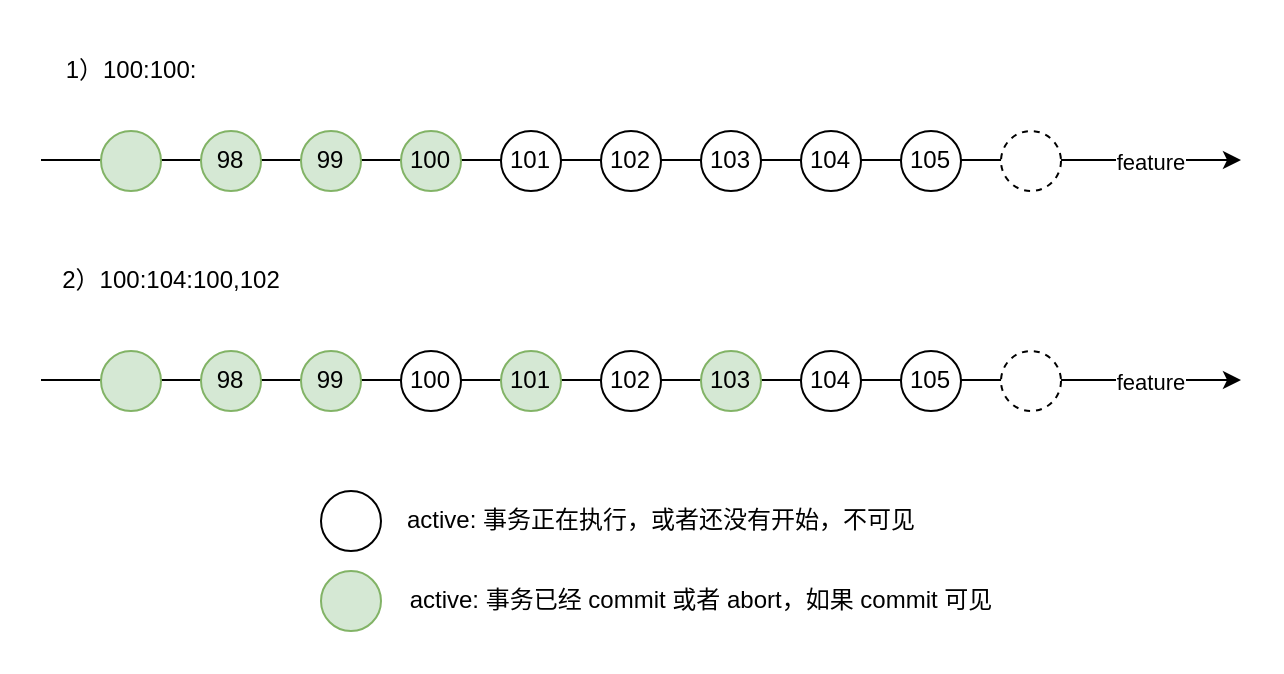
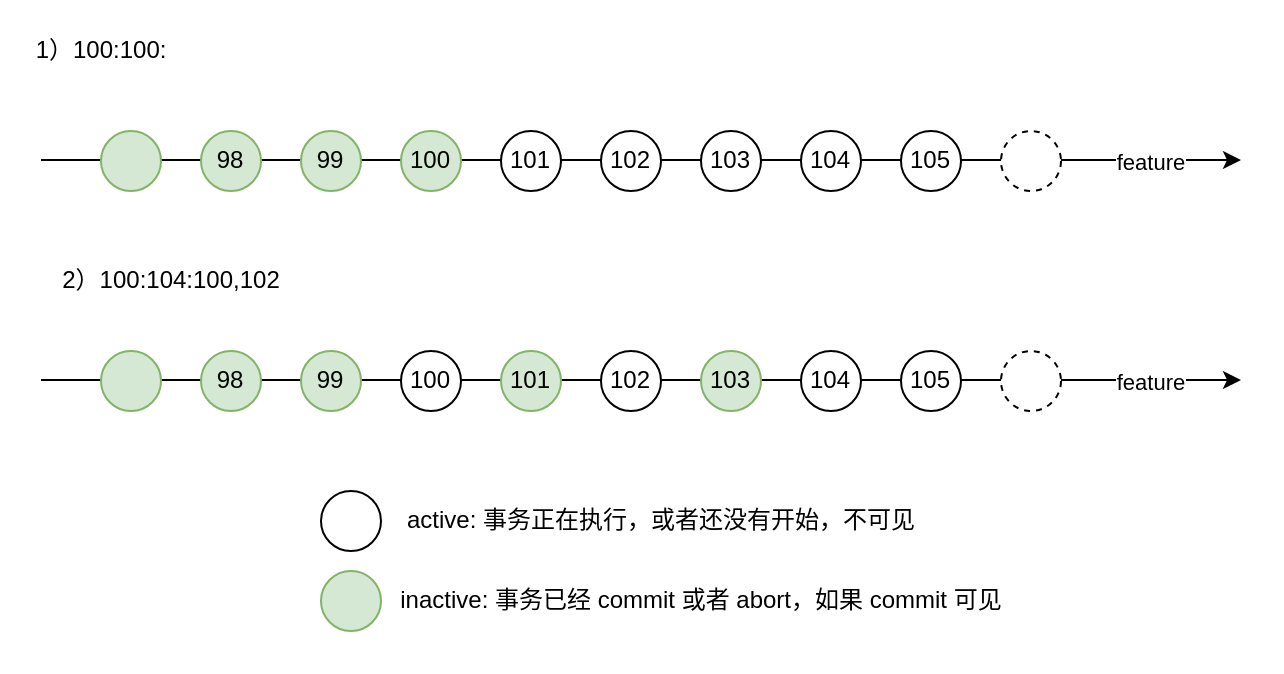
- <mxCell id="4" value="1）100:100:" style="text;html=1;align=center;verticalAlign=middle;resizable=0;points=[];autosize=1;strokeColor=none;fillColor=none;" vertex="1" parent="1"><mxGeometry x="20" y="20" width="90" height="30" as="geometry" /></mxCell>
+ <mxCell id="4" value="1）100:100:" style="text;html=1;align=center;verticalAlign=middle;resizable=0;points=[];autosize=1;strokeColor=none;fillColor=none;" vertex="1" parent="1"><mxGeometry x="5" y="10" width="90" height="30" as="geometry" /></mxCell>
- <mxCell id="10" value="active: 事务已经 commit 或者 abort，如果 commit 可见" style="text;html=1;align=center;verticalAlign=middle;resizable=0;points=[];autosize=1;strokeColor=none;fillColor=none;" vertex="1" parent="8"><mxGeometry x="30" width="320" height="30" as="geometry" /></mxCell>
+ <mxCell id="10" value="inactive: 事务已经 commit 或者 abort，如果 commit 可见" style="text;html=1;align=center;verticalAlign=middle;resizable=0;points=[];autosize=1;strokeColor=none;fillColor=none;" vertex="1" parent="8"><mxGeometry x="30" width="320" height="30" as="geometry" /></mxCell>
